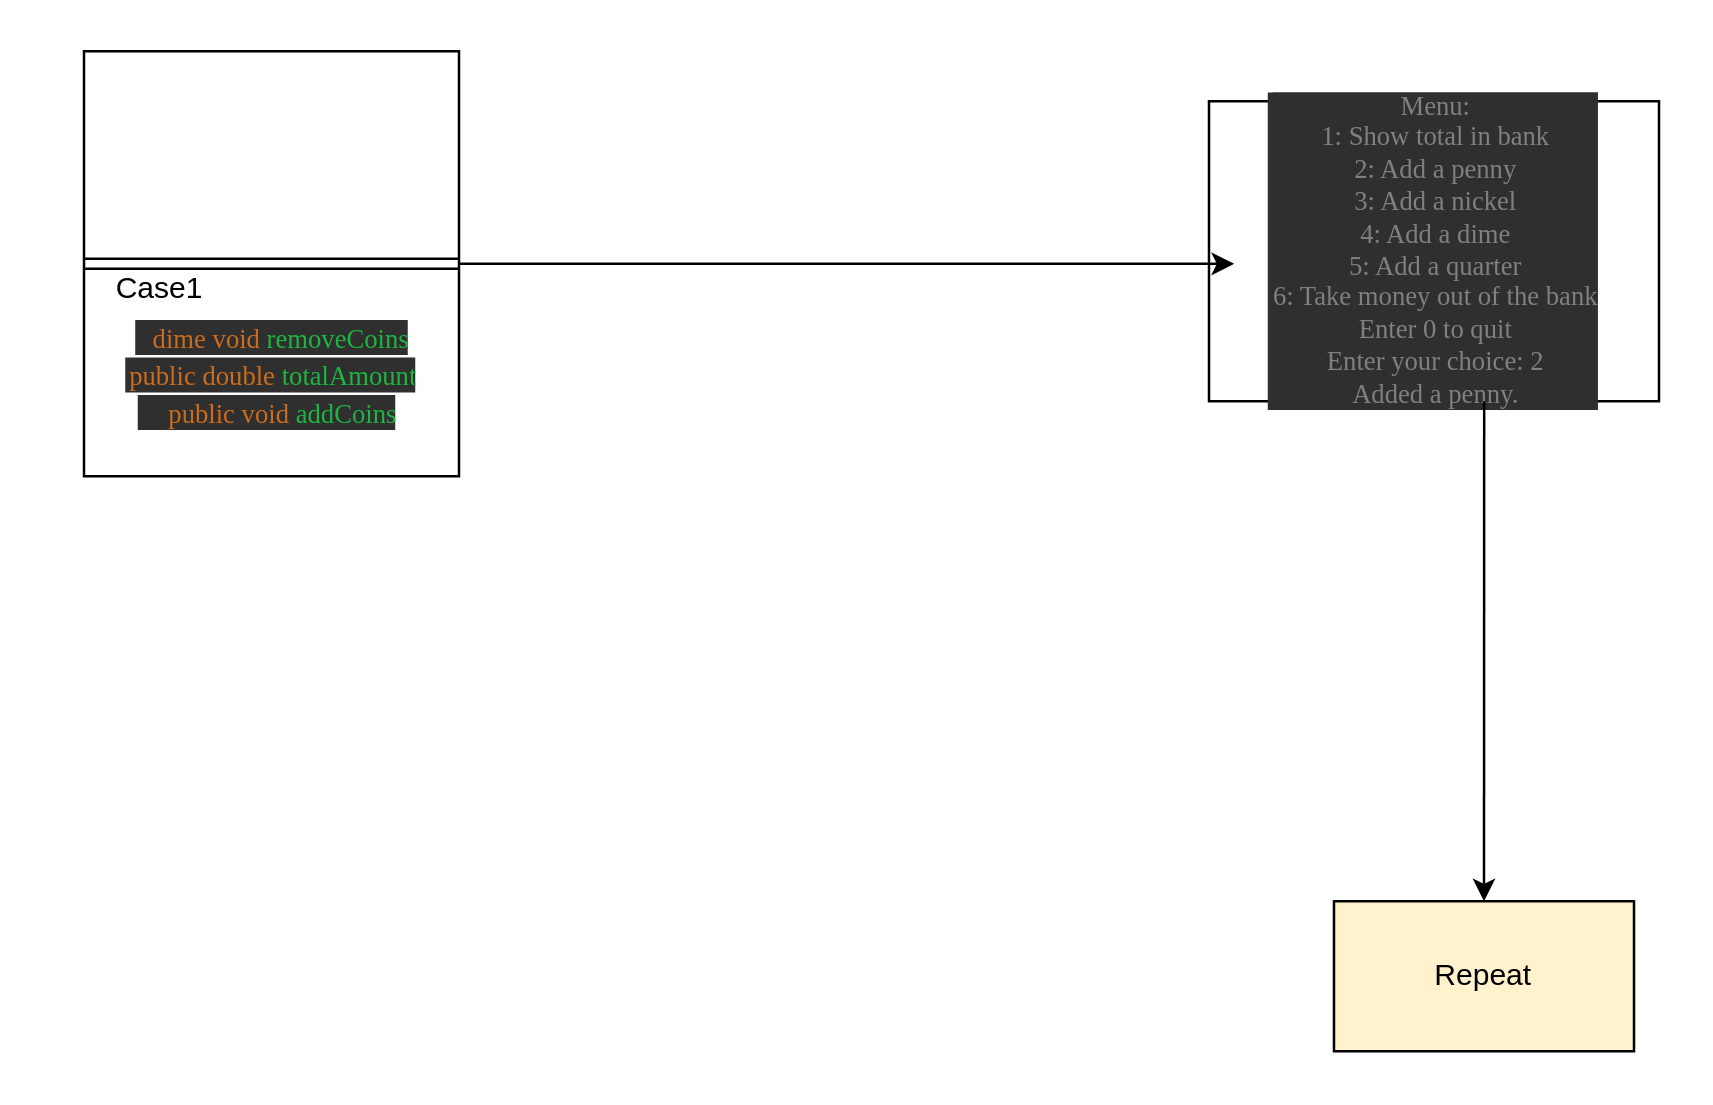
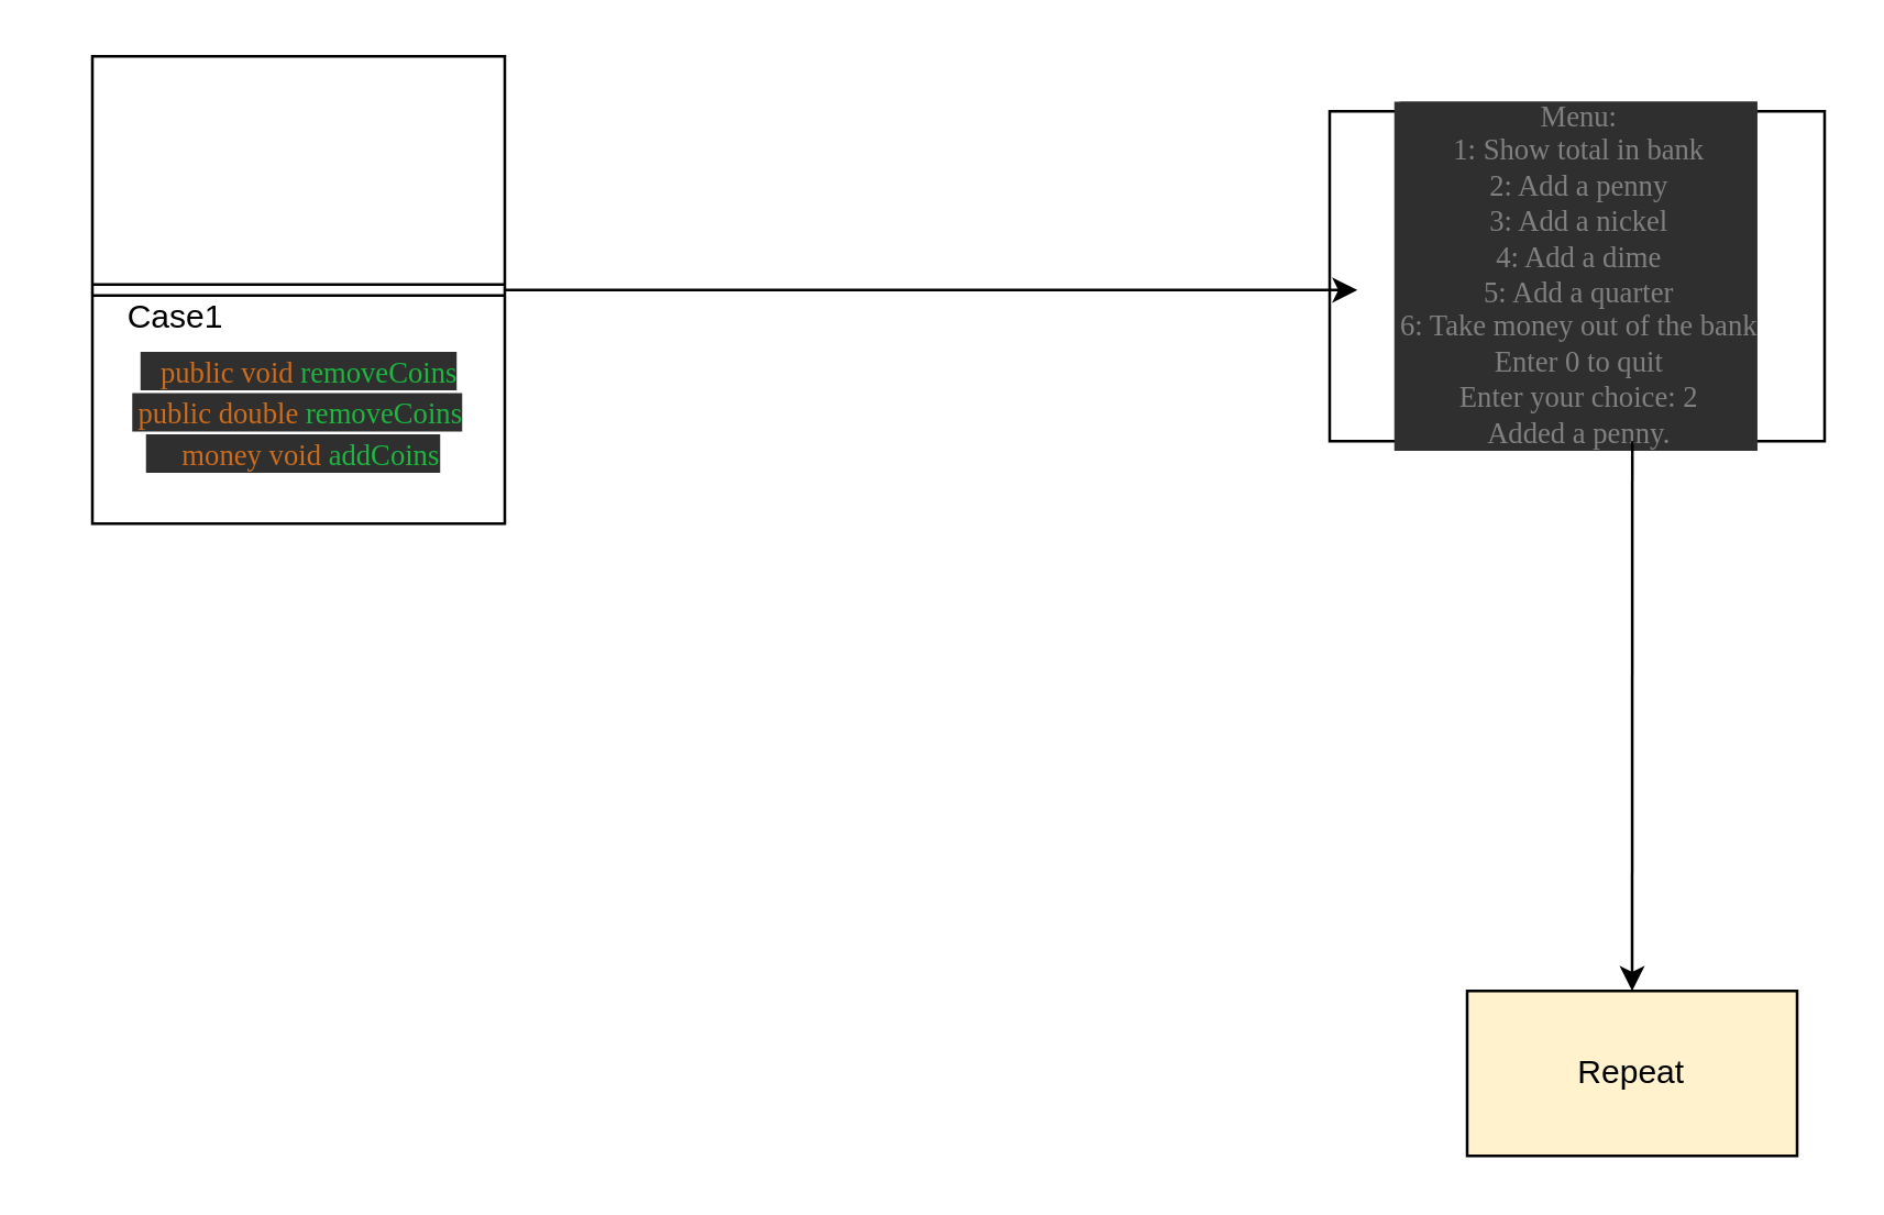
- <mxCell id="5" value="&lt;span style=&quot;background-color:#2f2f2f;padding:0px 0px 0px 2px;&quot;&gt;&lt;span style=&quot;color: rgb(204, 204, 204); font-family: Consolas; font-size: 8pt; white-space: pre;&quot;&gt;&lt;span style=&quot;color:#d9e8f7;&quot;&gt;  &lt;/span&gt;&lt;span style=&quot;color:#cc6c1d;&quot;&gt;dime&lt;/span&gt;&lt;span style=&quot;color:#d9e8f7;&quot;&gt; &lt;/span&gt;&lt;span style=&quot;color:#cc6c1d;&quot;&gt;void&lt;/span&gt;&lt;span style=&quot;color:#d9e8f7;&quot;&gt; &lt;/span&gt;&lt;span style=&quot;color:#1eb540;&quot;&gt;removeCoins&lt;/span&gt;&lt;/span&gt;&lt;/span&gt;" style="text;html=1;align=center;verticalAlign=middle;whiteSpace=wrap;rounded=0;" vertex="1" parent="1"><mxGeometry x="25.5" y="120" width="165" height="30" as="geometry" /></mxCell>
+ <mxCell id="5" value="&lt;span style=&quot;background-color:#2f2f2f;padding:0px 0px 0px 2px;&quot;&gt;&lt;span style=&quot;color: rgb(204, 204, 204); font-family: Consolas; font-size: 8pt; white-space: pre;&quot;&gt;&lt;span style=&quot;color:#d9e8f7;&quot;&gt;  &lt;/span&gt;&lt;span style=&quot;color:#cc6c1d;&quot;&gt;public&lt;/span&gt;&lt;span style=&quot;color:#d9e8f7;&quot;&gt; &lt;/span&gt;&lt;span style=&quot;color:#cc6c1d;&quot;&gt;void&lt;/span&gt;&lt;span style=&quot;color:#d9e8f7;&quot;&gt; &lt;/span&gt;&lt;span style=&quot;color:#1eb540;&quot;&gt;removeCoins&lt;/span&gt;&lt;/span&gt;&lt;/span&gt;" style="text;html=1;align=center;verticalAlign=middle;whiteSpace=wrap;rounded=0;" vertex="1" parent="1"><mxGeometry x="25.5" y="120" width="165" height="30" as="geometry" /></mxCell>
- <mxCell id="6" value="&lt;span style=&quot;background-color:#2f2f2f;padding:0px 0px 0px 2px;&quot;&gt;&lt;span style=&quot;color: rgb(204, 204, 204); font-family: Consolas; font-size: 8pt; white-space: pre;&quot;&gt;&lt;span style=&quot;color:#d9e8f7;&quot;&gt;&lt;/span&gt;&lt;span style=&quot;color:#cc6c1d;&quot;&gt;public&lt;/span&gt;&lt;span style=&quot;color:#d9e8f7;&quot;&gt; &lt;/span&gt;&lt;span style=&quot;color:#cc6c1d;&quot;&gt;double&lt;/span&gt;&lt;span style=&quot;color:#d9e8f7;&quot;&gt; &lt;/span&gt;&lt;span style=&quot;color:#1eb540;&quot;&gt;totalAmount&lt;/span&gt;&lt;/span&gt;&lt;/span&gt;" style="text;html=1;align=center;verticalAlign=middle;whiteSpace=wrap;rounded=0;" vertex="1" parent="1"><mxGeometry x="23" y="135" width="170" height="30" as="geometry" /></mxCell>
+ <mxCell id="6" value="&lt;span style=&quot;background-color:#2f2f2f;padding:0px 0px 0px 2px;&quot;&gt;&lt;span style=&quot;color: rgb(204, 204, 204); font-family: Consolas; font-size: 8pt; white-space: pre;&quot;&gt;&lt;span style=&quot;color:#d9e8f7;&quot;&gt;&lt;/span&gt;&lt;span style=&quot;color:#cc6c1d;&quot;&gt;public&lt;/span&gt;&lt;span style=&quot;color:#d9e8f7;&quot;&gt; &lt;/span&gt;&lt;span style=&quot;color:#cc6c1d;&quot;&gt;double&lt;/span&gt;&lt;span style=&quot;color:#d9e8f7;&quot;&gt; &lt;/span&gt;&lt;span style=&quot;color:#1eb540;&quot;&gt;removeCoins&lt;/span&gt;&lt;/span&gt;&lt;/span&gt;" style="text;html=1;align=center;verticalAlign=middle;whiteSpace=wrap;rounded=0;" vertex="1" parent="1"><mxGeometry x="23" y="135" width="170" height="30" as="geometry" /></mxCell>
- <mxCell id="7" value="&lt;span style=&quot;background-color:#2f2f2f;padding:0px 0px 0px 2px;&quot;&gt;&lt;span style=&quot;color: rgb(204, 204, 204); font-family: Consolas; font-size: 8pt; white-space-collapse: preserve;&quot;&gt;&lt;span style=&quot;color:#d9e8f7;&quot;&gt;    &lt;/span&gt;&lt;span style=&quot;color:#cc6c1d;&quot;&gt;public&lt;/span&gt;&lt;span style=&quot;color:#d9e8f7;&quot;&gt; &lt;/span&gt;&lt;span style=&quot;color:#cc6c1d;&quot;&gt;void&lt;/span&gt;&lt;span style=&quot;color:#d9e8f7;&quot;&gt; &lt;/span&gt;&lt;span style=&quot;color:#1eb540;&quot;&gt;addCoins&lt;/span&gt;&lt;/span&gt;&lt;/span&gt;" style="text;html=1;align=center;verticalAlign=middle;resizable=0;points=[];autosize=1;strokeColor=none;fillColor=none;" vertex="1" parent="1"><mxGeometry x="20.5" y="150" width="170" height="30" as="geometry" /></mxCell>
+ <mxCell id="7" value="&lt;span style=&quot;background-color:#2f2f2f;padding:0px 0px 0px 2px;&quot;&gt;&lt;span style=&quot;color: rgb(204, 204, 204); font-family: Consolas; font-size: 8pt; white-space-collapse: preserve;&quot;&gt;&lt;span style=&quot;color:#d9e8f7;&quot;&gt;    &lt;/span&gt;&lt;span style=&quot;color:#cc6c1d;&quot;&gt;money&lt;/span&gt;&lt;span style=&quot;color:#d9e8f7;&quot;&gt; &lt;/span&gt;&lt;span style=&quot;color:#cc6c1d;&quot;&gt;void&lt;/span&gt;&lt;span style=&quot;color:#d9e8f7;&quot;&gt; &lt;/span&gt;&lt;span style=&quot;color:#1eb540;&quot;&gt;addCoins&lt;/span&gt;&lt;/span&gt;&lt;/span&gt;" style="text;html=1;align=center;verticalAlign=middle;resizable=0;points=[];autosize=1;strokeColor=none;fillColor=none;" vertex="1" parent="1"><mxGeometry x="20.5" y="150" width="170" height="30" as="geometry" /></mxCell>
